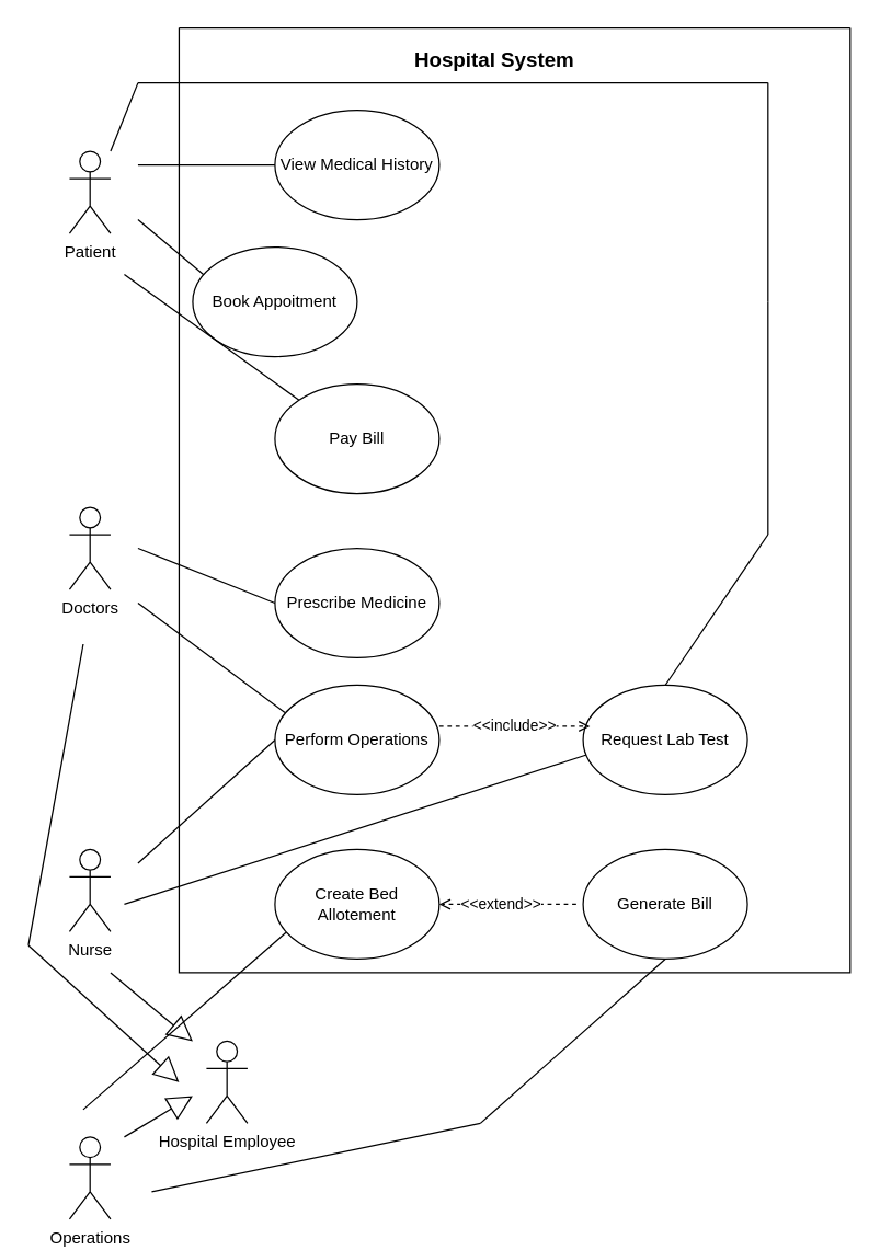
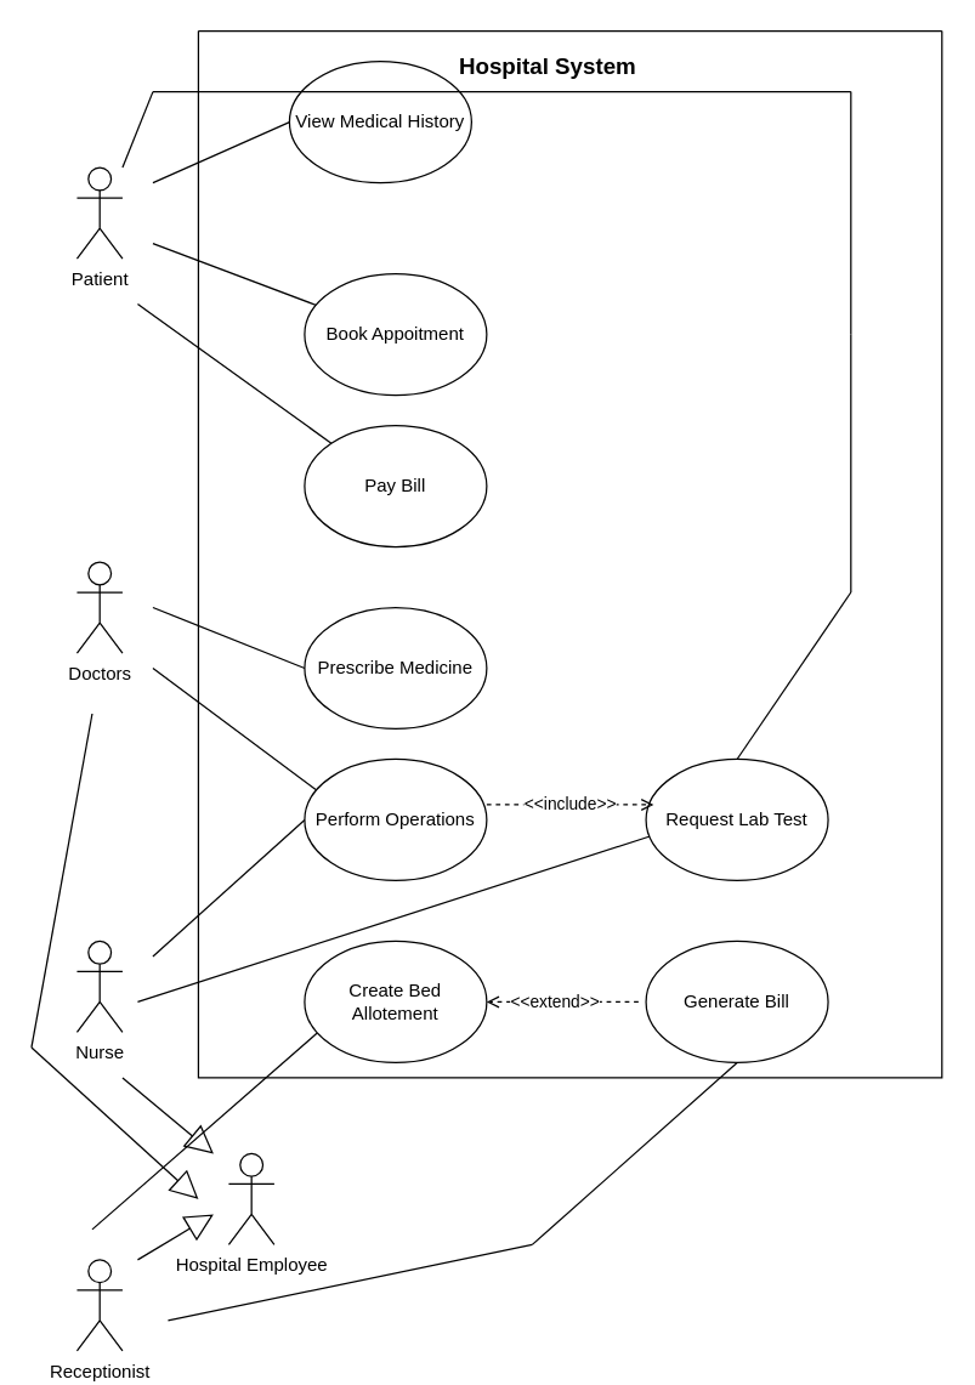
- <mxCell id="4" value="View Medical History" style="ellipse;whiteSpace=wrap;html=1;strokeWidth=1;" parent="1" vertex="1"><mxGeometry x="200" y="80" width="120" height="80" as="geometry" /></mxCell>
+ <mxCell id="4" value="View Medical History" style="ellipse;whiteSpace=wrap;html=1;strokeWidth=1;" parent="1" vertex="1"><mxGeometry x="190" y="40" width="120" height="80" as="geometry" /></mxCell>
- <mxCell id="5" value="Book Appoitment" style="ellipse;whiteSpace=wrap;html=1;strokeWidth=1;" parent="1" vertex="1"><mxGeometry x="140" y="180" width="120" height="80" as="geometry" /></mxCell>
+ <mxCell id="5" value="Book Appoitment" style="ellipse;whiteSpace=wrap;html=1;strokeWidth=1;" parent="1" vertex="1"><mxGeometry x="200" y="180" width="120" height="80" as="geometry" /></mxCell>
- <mxCell id="13" value="Operations" style="shape=umlActor;verticalLabelPosition=bottom;verticalAlign=top;html=1;outlineConnect=0;" parent="1" vertex="1"><mxGeometry x="50" y="830" width="30" height="60" as="geometry" /></mxCell>
+ <mxCell id="13" value="Receptionist" style="shape=umlActor;verticalLabelPosition=bottom;verticalAlign=top;html=1;outlineConnect=0;" parent="1" vertex="1"><mxGeometry x="50" y="830" width="30" height="60" as="geometry" /></mxCell>
